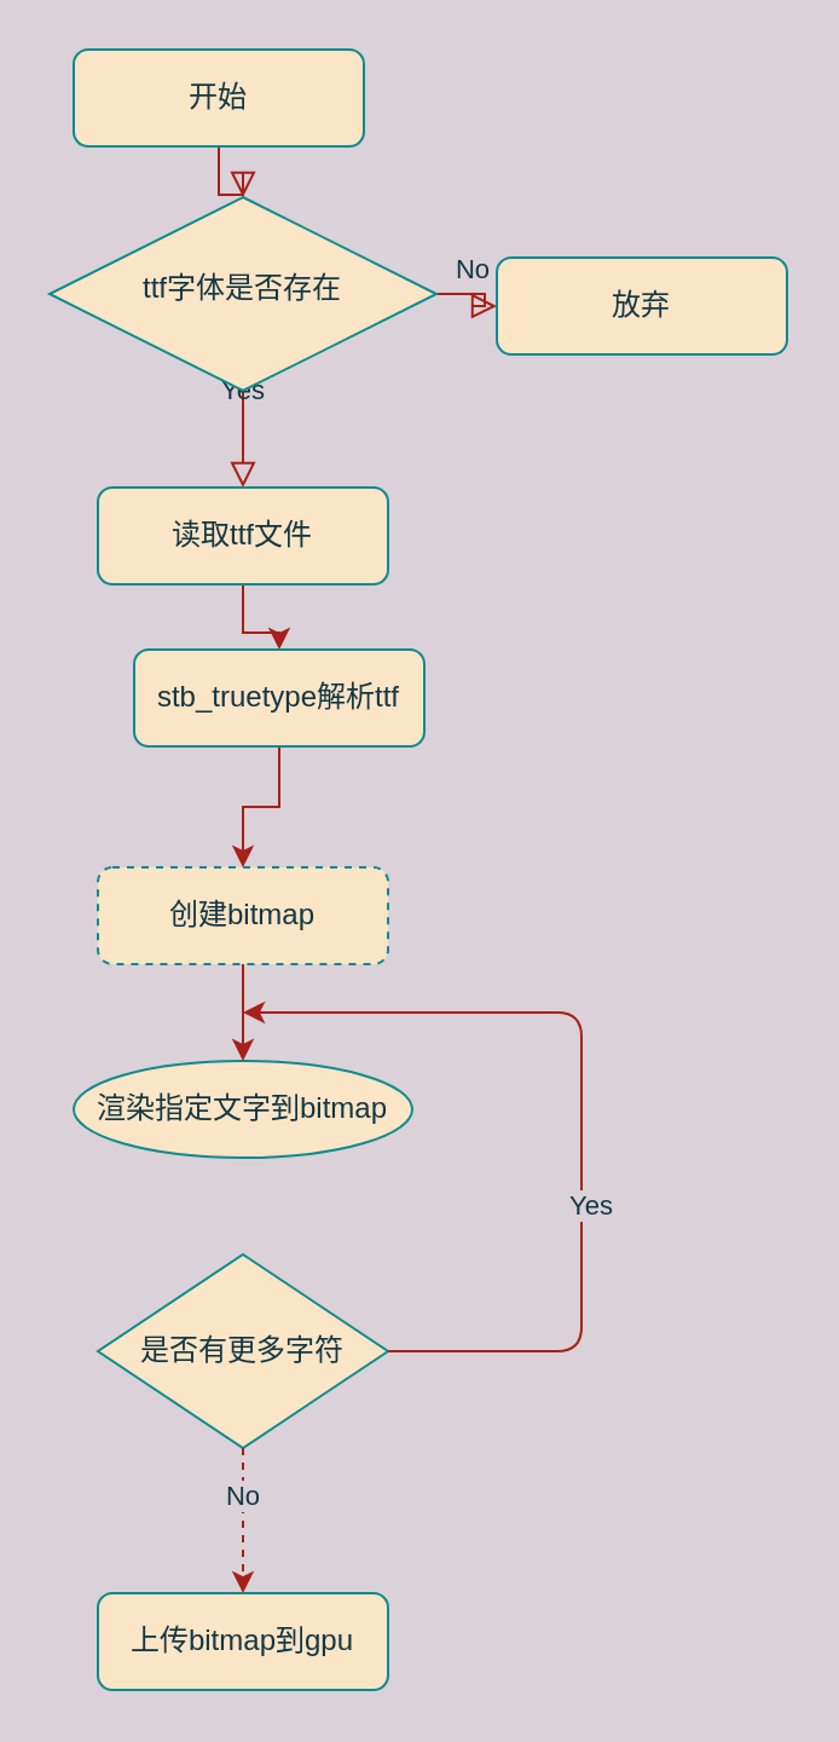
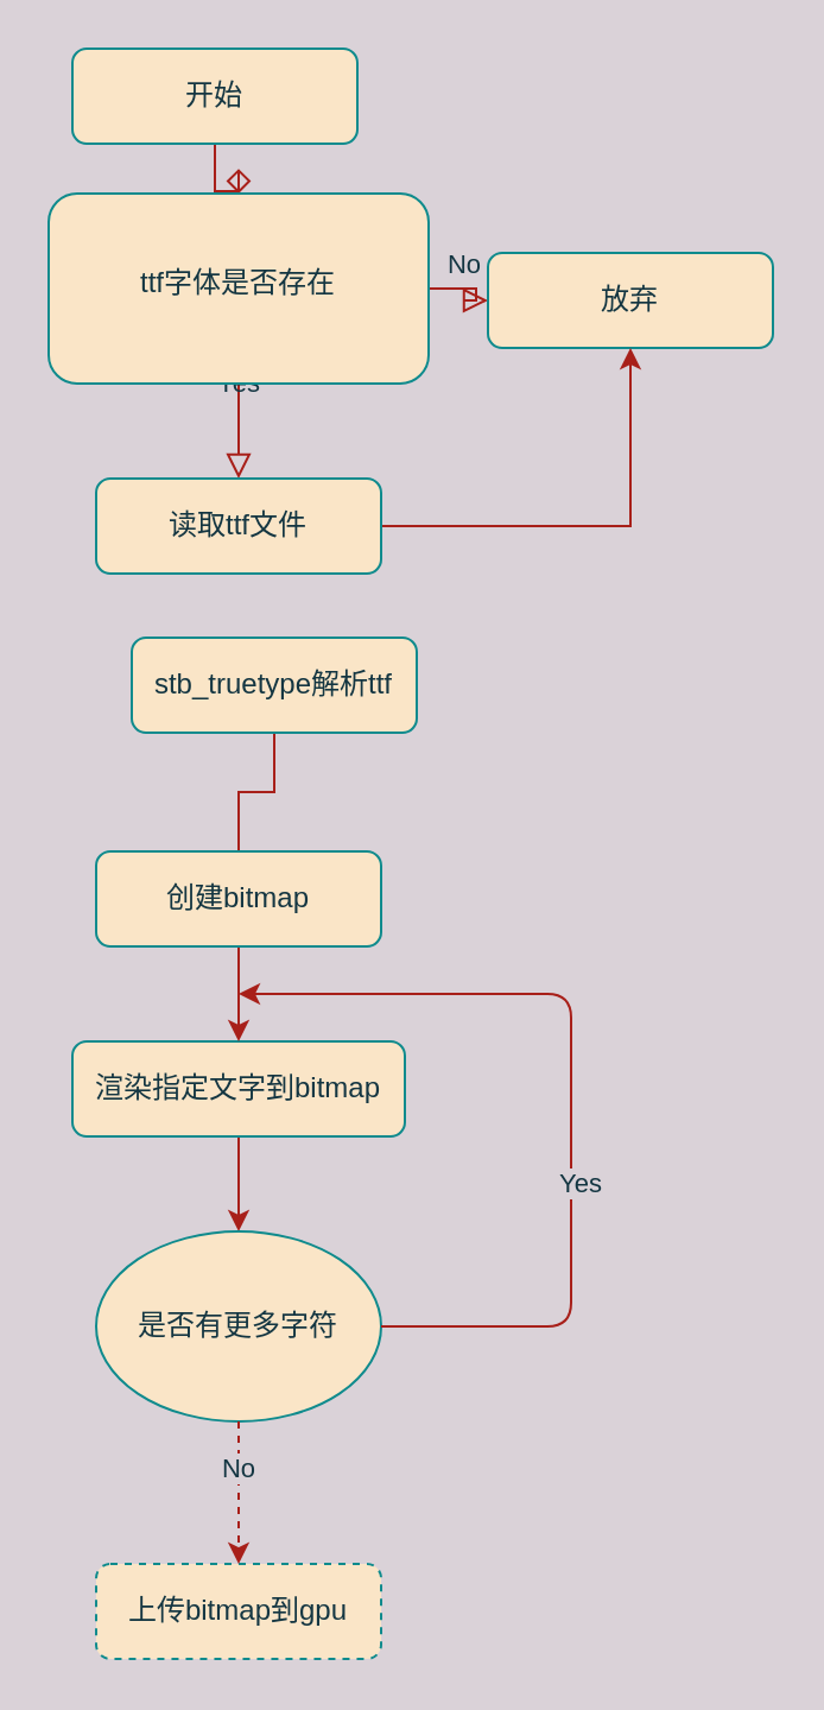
- <mxCell id="2" value="" style="rounded=0;html=1;jettySize=auto;orthogonalLoop=1;fontSize=11;endArrow=block;endFill=0;endSize=8;strokeWidth=1;shadow=0;labelBackgroundColor=none;edgeStyle=orthogonalEdgeStyle;strokeColor=#A8201A;fontColor=#143642;" parent="1" source="3" target="6" edge="1"><mxGeometry relative="1" as="geometry" /></mxCell>
+ <mxCell id="2" value="" style="rounded=0;html=1;jettySize=auto;orthogonalLoop=1;fontSize=11;endArrow=diamond;endFill=0;endSize=8;strokeWidth=1;shadow=0;labelBackgroundColor=none;edgeStyle=orthogonalEdgeStyle;strokeColor=#A8201A;fontColor=#143642;" parent="1" source="3" target="6" edge="1"><mxGeometry relative="1" as="geometry" /></mxCell>
- <mxCell id="6" value="ttf字体是否存在" style="rhombus;whiteSpace=wrap;html=1;shadow=0;fontFamily=Helvetica;fontSize=12;align=center;strokeWidth=1;spacing=6;spacingTop=-4;fillColor=#FAE5C7;strokeColor=#0F8B8D;fontColor=#143642;" parent="1" vertex="1"><mxGeometry x="20" y="81" width="160" height="80" as="geometry" /></mxCell>
+ <mxCell id="6" value="ttf字体是否存在" style="whiteSpace=wrap;html=1;shadow=0;fontFamily=Helvetica;fontSize=12;align=center;strokeWidth=1;spacing=6;spacingTop=-4;fillColor=#FAE5C7;strokeColor=#0F8B8D;fontColor=#143642;rounded=1;" parent="1" vertex="1"><mxGeometry x="20" y="81" width="160" height="80" as="geometry" /></mxCell>
- <mxCell id="9" value="" style="edgeStyle=orthogonalEdgeStyle;rounded=0;orthogonalLoop=1;jettySize=auto;html=1;labelBackgroundColor=#DAD2D8;strokeColor=#A8201A;fontColor=#143642;" edge="1" parent="1" source="10" target="12"><mxGeometry relative="1" as="geometry" /></mxCell>
+ <mxCell id="9" value="" style="edgeStyle=orthogonalEdgeStyle;rounded=0;orthogonalLoop=1;jettySize=auto;html=1;labelBackgroundColor=#DAD2D8;strokeColor=#A8201A;fontColor=#143642;" edge="1" parent="1" source="10" target="7"><mxGeometry relative="1" as="geometry" /></mxCell>
- <mxCell id="11" value="" style="edgeStyle=orthogonalEdgeStyle;rounded=0;orthogonalLoop=1;jettySize=auto;html=1;labelBackgroundColor=#DAD2D8;strokeColor=#A8201A;fontColor=#143642;" edge="1" parent="1" source="12" target="16"><mxGeometry relative="1" as="geometry" /></mxCell>
+ <mxCell id="11" value="" style="edgeStyle=orthogonalEdgeStyle;rounded=0;orthogonalLoop=1;jettySize=auto;html=1;labelBackgroundColor=#DAD2D8;strokeColor=#A8201A;fontColor=#143642;endArrow=none;" edge="1" parent="1" source="12" target="16"><mxGeometry relative="1" as="geometry" /></mxCell>
- <mxCell id="16" value="创建bitmap" style="rounded=1;whiteSpace=wrap;html=1;fillColor=#FAE5C7;strokeColor=#0F8B8D;fontColor=#143642;dashed=1;" vertex="1" parent="1"><mxGeometry x="40" y="358" width="120" height="40" as="geometry" /></mxCell>
+ <mxCell id="16" value="创建bitmap" style="rounded=1;whiteSpace=wrap;html=1;fillColor=#FAE5C7;strokeColor=#0F8B8D;fontColor=#143642;" vertex="1" parent="1"><mxGeometry x="40" y="358" width="120" height="40" as="geometry" /></mxCell>
- <mxCell id="14" value="渲染指定文字到bitmap" style="ellipse;whiteSpace=wrap;html=1;fillColor=#FAE5C7;strokeColor=#0F8B8D;fontColor=#143642;" vertex="1" parent="1"><mxGeometry x="30" y="438" width="140" height="40" as="geometry" /></mxCell>
+ <mxCell id="14" value="渲染指定文字到bitmap" style="rounded=1;whiteSpace=wrap;html=1;fillColor=#FAE5C7;strokeColor=#0F8B8D;fontColor=#143642;" vertex="1" parent="1"><mxGeometry x="30" y="438" width="140" height="40" as="geometry" /></mxCell>
+ <mxCell id="13" value="" style="edgeStyle=orthogonalEdgeStyle;rounded=0;orthogonalLoop=1;jettySize=auto;html=1;labelBackgroundColor=#DAD2D8;strokeColor=#A8201A;fontColor=#143642;" edge="1" parent="1" source="14" target="17"><mxGeometry relative="1" as="geometry" /></mxCell>
- <mxCell id="17" value="是否有更多字符" style="rhombus;whiteSpace=wrap;html=1;fillColor=#FAE5C7;strokeColor=#0F8B8D;fontColor=#143642;" vertex="1" parent="1"><mxGeometry x="40" y="518" width="120" height="80" as="geometry" /></mxCell>
+ <mxCell id="17" value="是否有更多字符" style="ellipse;whiteSpace=wrap;html=1;fillColor=#FAE5C7;strokeColor=#0F8B8D;fontColor=#143642;" vertex="1" parent="1"><mxGeometry x="40" y="518" width="120" height="80" as="geometry" /></mxCell>
- <mxCell id="8" value="上传bitmap到gpu" style="rounded=1;whiteSpace=wrap;html=1;fontSize=12;glass=0;strokeWidth=1;shadow=0;fillColor=#FAE5C7;strokeColor=#0F8B8D;fontColor=#143642;" parent="1" vertex="1"><mxGeometry x="40" y="658" width="120" height="40" as="geometry" /></mxCell>
+ <mxCell id="8" value="上传bitmap到gpu" style="rounded=1;whiteSpace=wrap;html=1;fontSize=12;glass=0;strokeWidth=1;shadow=0;fillColor=#FAE5C7;strokeColor=#0F8B8D;fontColor=#143642;dashed=1;" parent="1" vertex="1"><mxGeometry x="40" y="658" width="120" height="40" as="geometry" /></mxCell>
